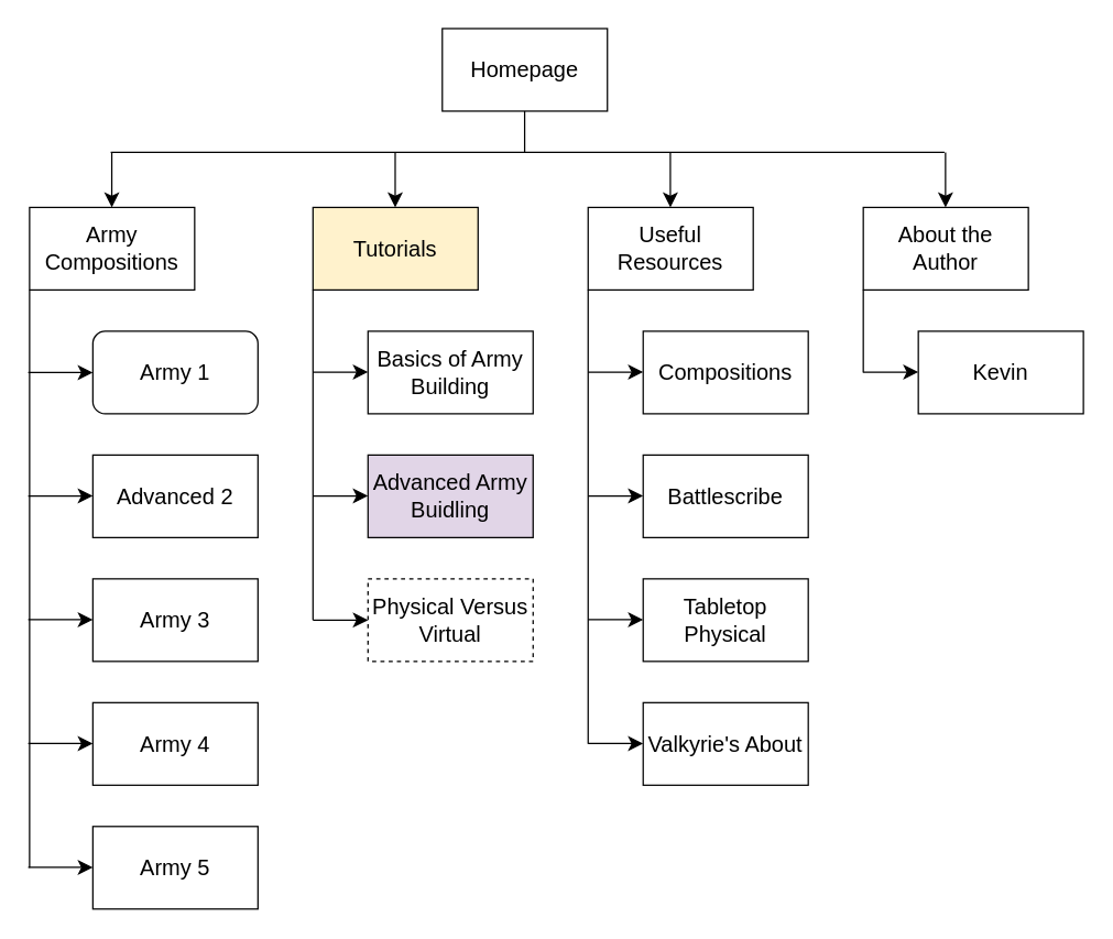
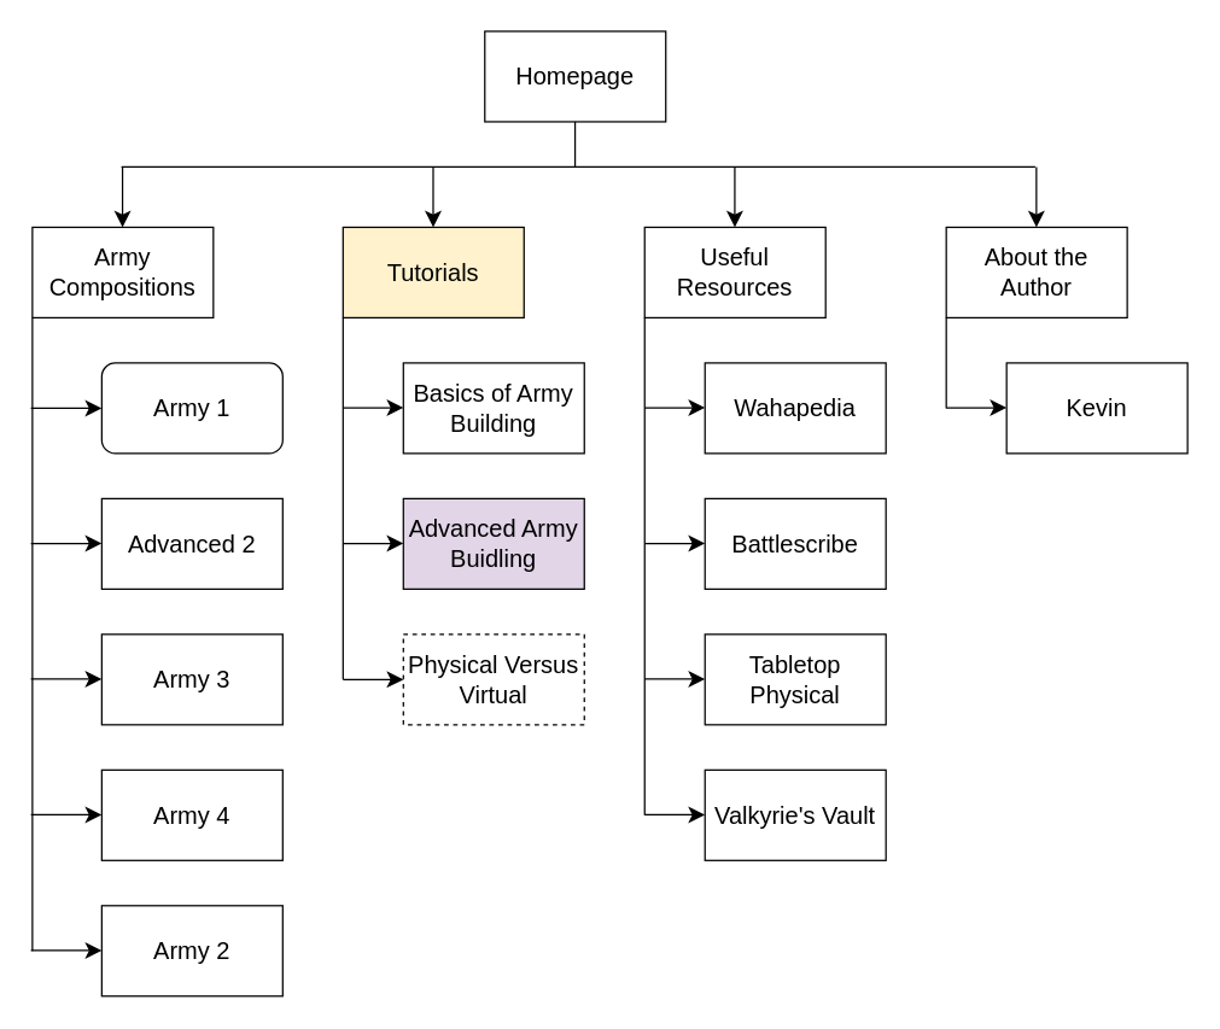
- <mxCell id="14" value="Compositions" style="rounded=0;whiteSpace=wrap;html=1;fontSize=16;" vertex="1" parent="1"><mxGeometry x="467" y="240" width="120" height="60" as="geometry" /></mxCell>
+ <mxCell id="14" value="Wahapedia" style="rounded=0;whiteSpace=wrap;html=1;fontSize=16;" vertex="1" parent="1"><mxGeometry x="467" y="240" width="120" height="60" as="geometry" /></mxCell>
- <mxCell id="19" value="Valkyrie's About" style="rounded=0;whiteSpace=wrap;html=1;fontSize=16;" vertex="1" parent="1"><mxGeometry x="467" y="510" width="120" height="60" as="geometry" /></mxCell>
+ <mxCell id="19" value="Valkyrie's Vault" style="rounded=0;whiteSpace=wrap;html=1;fontSize=16;" vertex="1" parent="1"><mxGeometry x="467" y="510" width="120" height="60" as="geometry" /></mxCell>
- <mxCell id="11" value="Army 5" style="rounded=0;whiteSpace=wrap;html=1;fontSize=16;" vertex="1" parent="1"><mxGeometry x="67" y="600" width="120" height="60" as="geometry" /></mxCell>
+ <mxCell id="11" value="Army 2" style="rounded=0;whiteSpace=wrap;html=1;fontSize=16;" vertex="1" parent="1"><mxGeometry x="67" y="600" width="120" height="60" as="geometry" /></mxCell>
